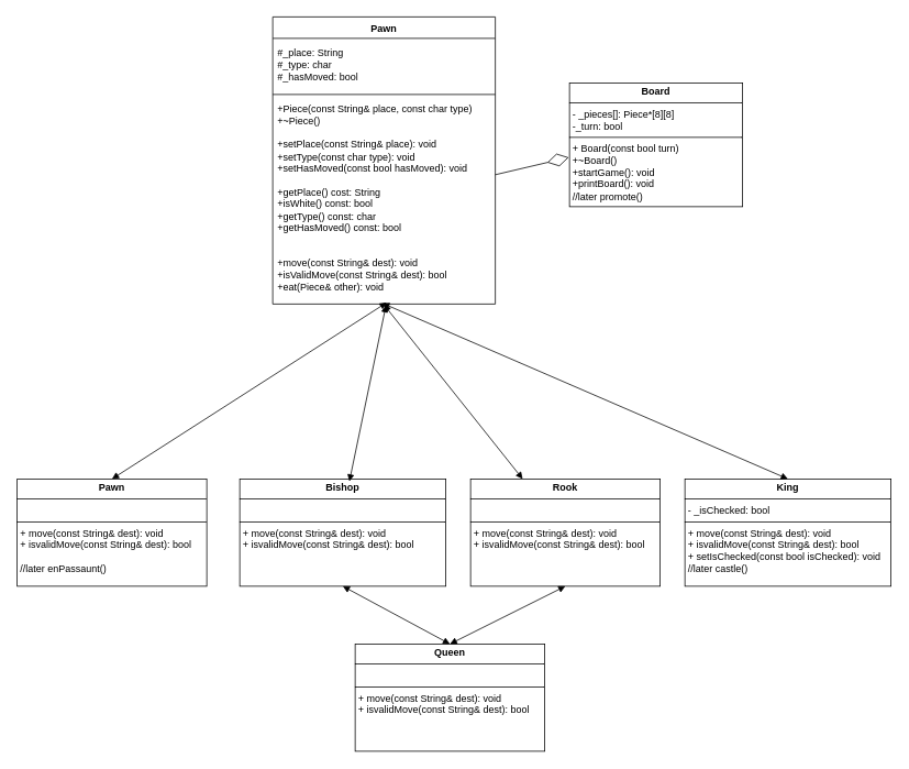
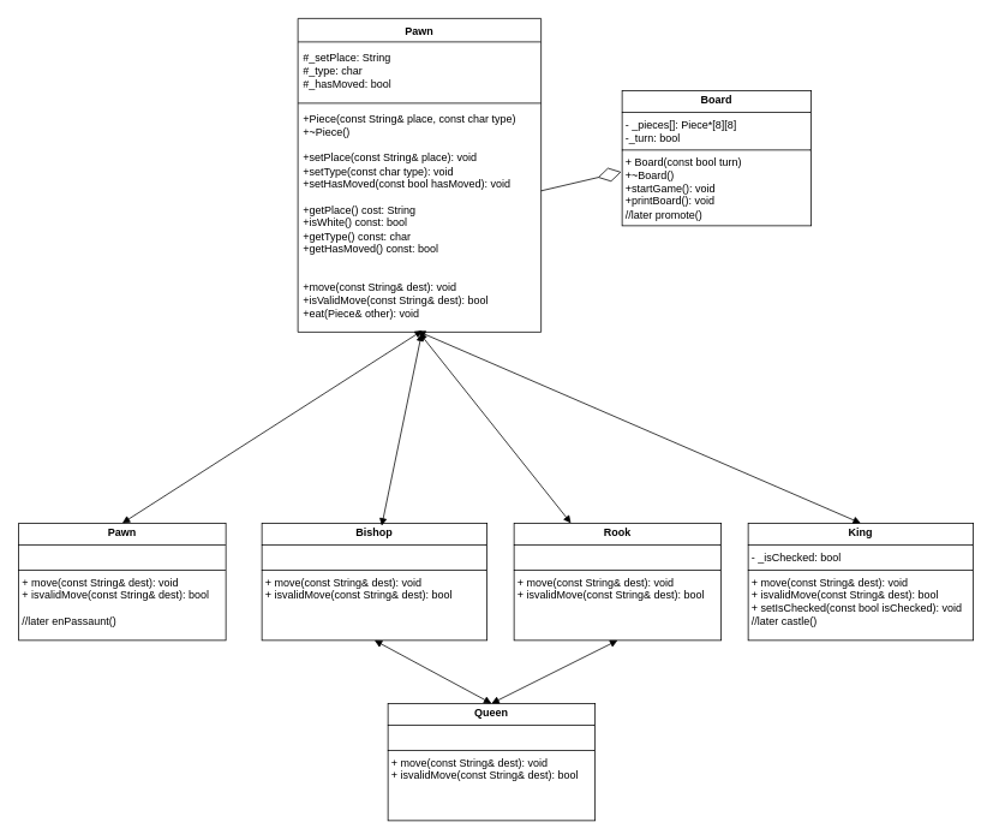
- <mxCell id="3" value="#_place: String&lt;div&gt;#&lt;span style=&quot;background-color: initial;&quot;&gt;_type:&amp;nbsp;&lt;/span&gt;&lt;span style=&quot;background-color: initial;&quot;&gt;char&lt;/span&gt;&lt;/div&gt;&lt;div&gt;#&lt;span style=&quot;background-color: initial;&quot;&gt;_hasMoved:&amp;nbsp;&lt;/span&gt;&lt;span style=&quot;background-color: initial;&quot;&gt;bool&lt;/span&gt;&lt;/div&gt;" style="text;strokeColor=none;fillColor=none;align=left;verticalAlign=middle;spacingLeft=4;spacingRight=4;overflow=hidden;rotatable=0;points=[[0,0.5],[1,0.5]];portConstraint=eastwest;html=1;whiteSpace=wrap;labelBackgroundColor=none;" parent="2" vertex="1"><mxGeometry y="26" width="270" height="64" as="geometry" /></mxCell>
+ <mxCell id="3" value="#_setPlace: String&lt;div&gt;#&lt;span style=&quot;background-color: initial;&quot;&gt;_type:&amp;nbsp;&lt;/span&gt;&lt;span style=&quot;background-color: initial;&quot;&gt;char&lt;/span&gt;&lt;/div&gt;&lt;div&gt;#&lt;span style=&quot;background-color: initial;&quot;&gt;_hasMoved:&amp;nbsp;&lt;/span&gt;&lt;span style=&quot;background-color: initial;&quot;&gt;bool&lt;/span&gt;&lt;/div&gt;" style="text;strokeColor=none;fillColor=none;align=left;verticalAlign=middle;spacingLeft=4;spacingRight=4;overflow=hidden;rotatable=0;points=[[0,0.5],[1,0.5]];portConstraint=eastwest;html=1;whiteSpace=wrap;labelBackgroundColor=none;" parent="2" vertex="1"><mxGeometry y="26" width="270" height="64" as="geometry" /></mxCell>
